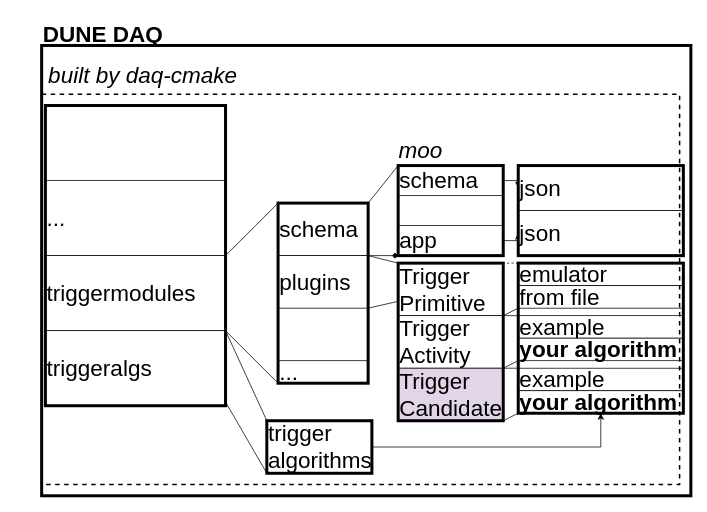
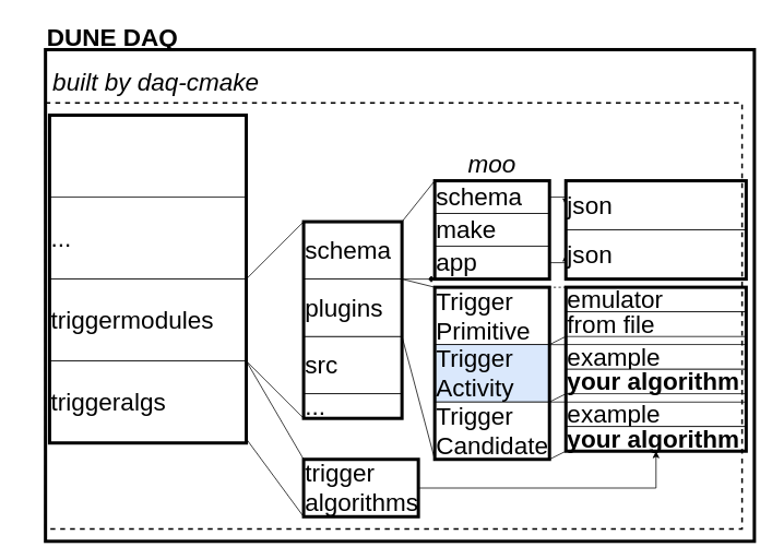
- <mxCell id="47" value="moo" style="text;html=1;strokeColor=none;fillColor=none;align=center;verticalAlign=middle;whiteSpace=wrap;rounded=0;fontSize=30;fontStyle=2" parent="1" vertex="1"><mxGeometry x="540" y="190" width="40" height="20" as="geometry" /></mxCell>
+ <mxCell id="47" value="moo" style="text;html=1;strokeColor=none;fillColor=none;align=center;verticalAlign=middle;whiteSpace=wrap;rounded=0;fontSize=30;fontStyle=2" parent="1" vertex="1"><mxGeometry x="580" y="190" width="40" height="20" as="geometry" /></mxCell>
+ <mxCell id="50" value="make&lt;br&gt;" style="rounded=0;whiteSpace=wrap;html=1;fontSize=30;align=left;" parent="1" vertex="1"><mxGeometry x="530" y="260" width="140" height="40" as="geometry" /></mxCell>
- <mxCell id="39" value="" style="endArrow=none;html=1;fontSize=30;exitX=1;exitY=1;exitDx=0;exitDy=0;" parent="1" source="9" target="19" edge="1"><mxGeometry width="50" height="50" relative="1" as="geometry"><mxPoint x="500" y="350" as="sourcePoint" /><mxPoint x="540" y="360" as="targetPoint" /></mxGeometry></mxCell>
+ <mxCell id="39" value="" style="endArrow=none;html=1;fontSize=30;exitX=1;exitY=1;exitDx=0;exitDy=0;entryX=0;entryY=1;entryDx=0;entryDy=0;" parent="1" source="9" target="23" edge="1"><mxGeometry width="50" height="50" relative="1" as="geometry"><mxPoint x="500" y="350" as="sourcePoint" /><mxPoint x="540" y="360" as="targetPoint" /></mxGeometry></mxCell>
+ <mxCell id="7" value="src" style="rounded=0;whiteSpace=wrap;html=1;fontSize=30;align=left;" parent="1" vertex="1"><mxGeometry x="370" y="410" width="120" height="70" as="geometry" /></mxCell>
- <mxCell id="22" value="Trigger Activity" style="rounded=0;whiteSpace=wrap;html=1;fontSize=30;align=left;" parent="1" vertex="1"><mxGeometry x="530" y="420" width="140" height="70" as="geometry" /></mxCell>
+ <mxCell id="22" value="Trigger Activity" style="rounded=0;whiteSpace=wrap;html=1;fontSize=30;align=left;fillColor=#dae8fc;" parent="1" vertex="1"><mxGeometry x="530" y="420" width="140" height="70" as="geometry" /></mxCell>
- <mxCell id="23" value="Trigger Candidate" style="rounded=0;whiteSpace=wrap;html=1;fontSize=30;align=left;fillColor=#e1d5e7;" parent="1" vertex="1"><mxGeometry x="530" y="490" width="140" height="70" as="geometry" /></mxCell>
+ <mxCell id="23" value="Trigger Candidate" style="rounded=0;whiteSpace=wrap;html=1;fontSize=30;align=left;" parent="1" vertex="1"><mxGeometry x="530" y="490" width="140" height="70" as="geometry" /></mxCell>
- <mxCell id="21" value="trigger algorithms" style="rounded=0;whiteSpace=wrap;html=1;fontSize=30;align=left;strokeWidth=4;" parent="1" vertex="1"><mxGeometry x="355" y="560" width="140" height="70" as="geometry" /></mxCell>
+ <mxCell id="21" value="trigger algorithms" style="rounded=0;whiteSpace=wrap;html=1;fontSize=30;align=left;strokeWidth=4;" parent="1" vertex="1"><mxGeometry x="370" y="560" width="140" height="70" as="geometry" /></mxCell>
